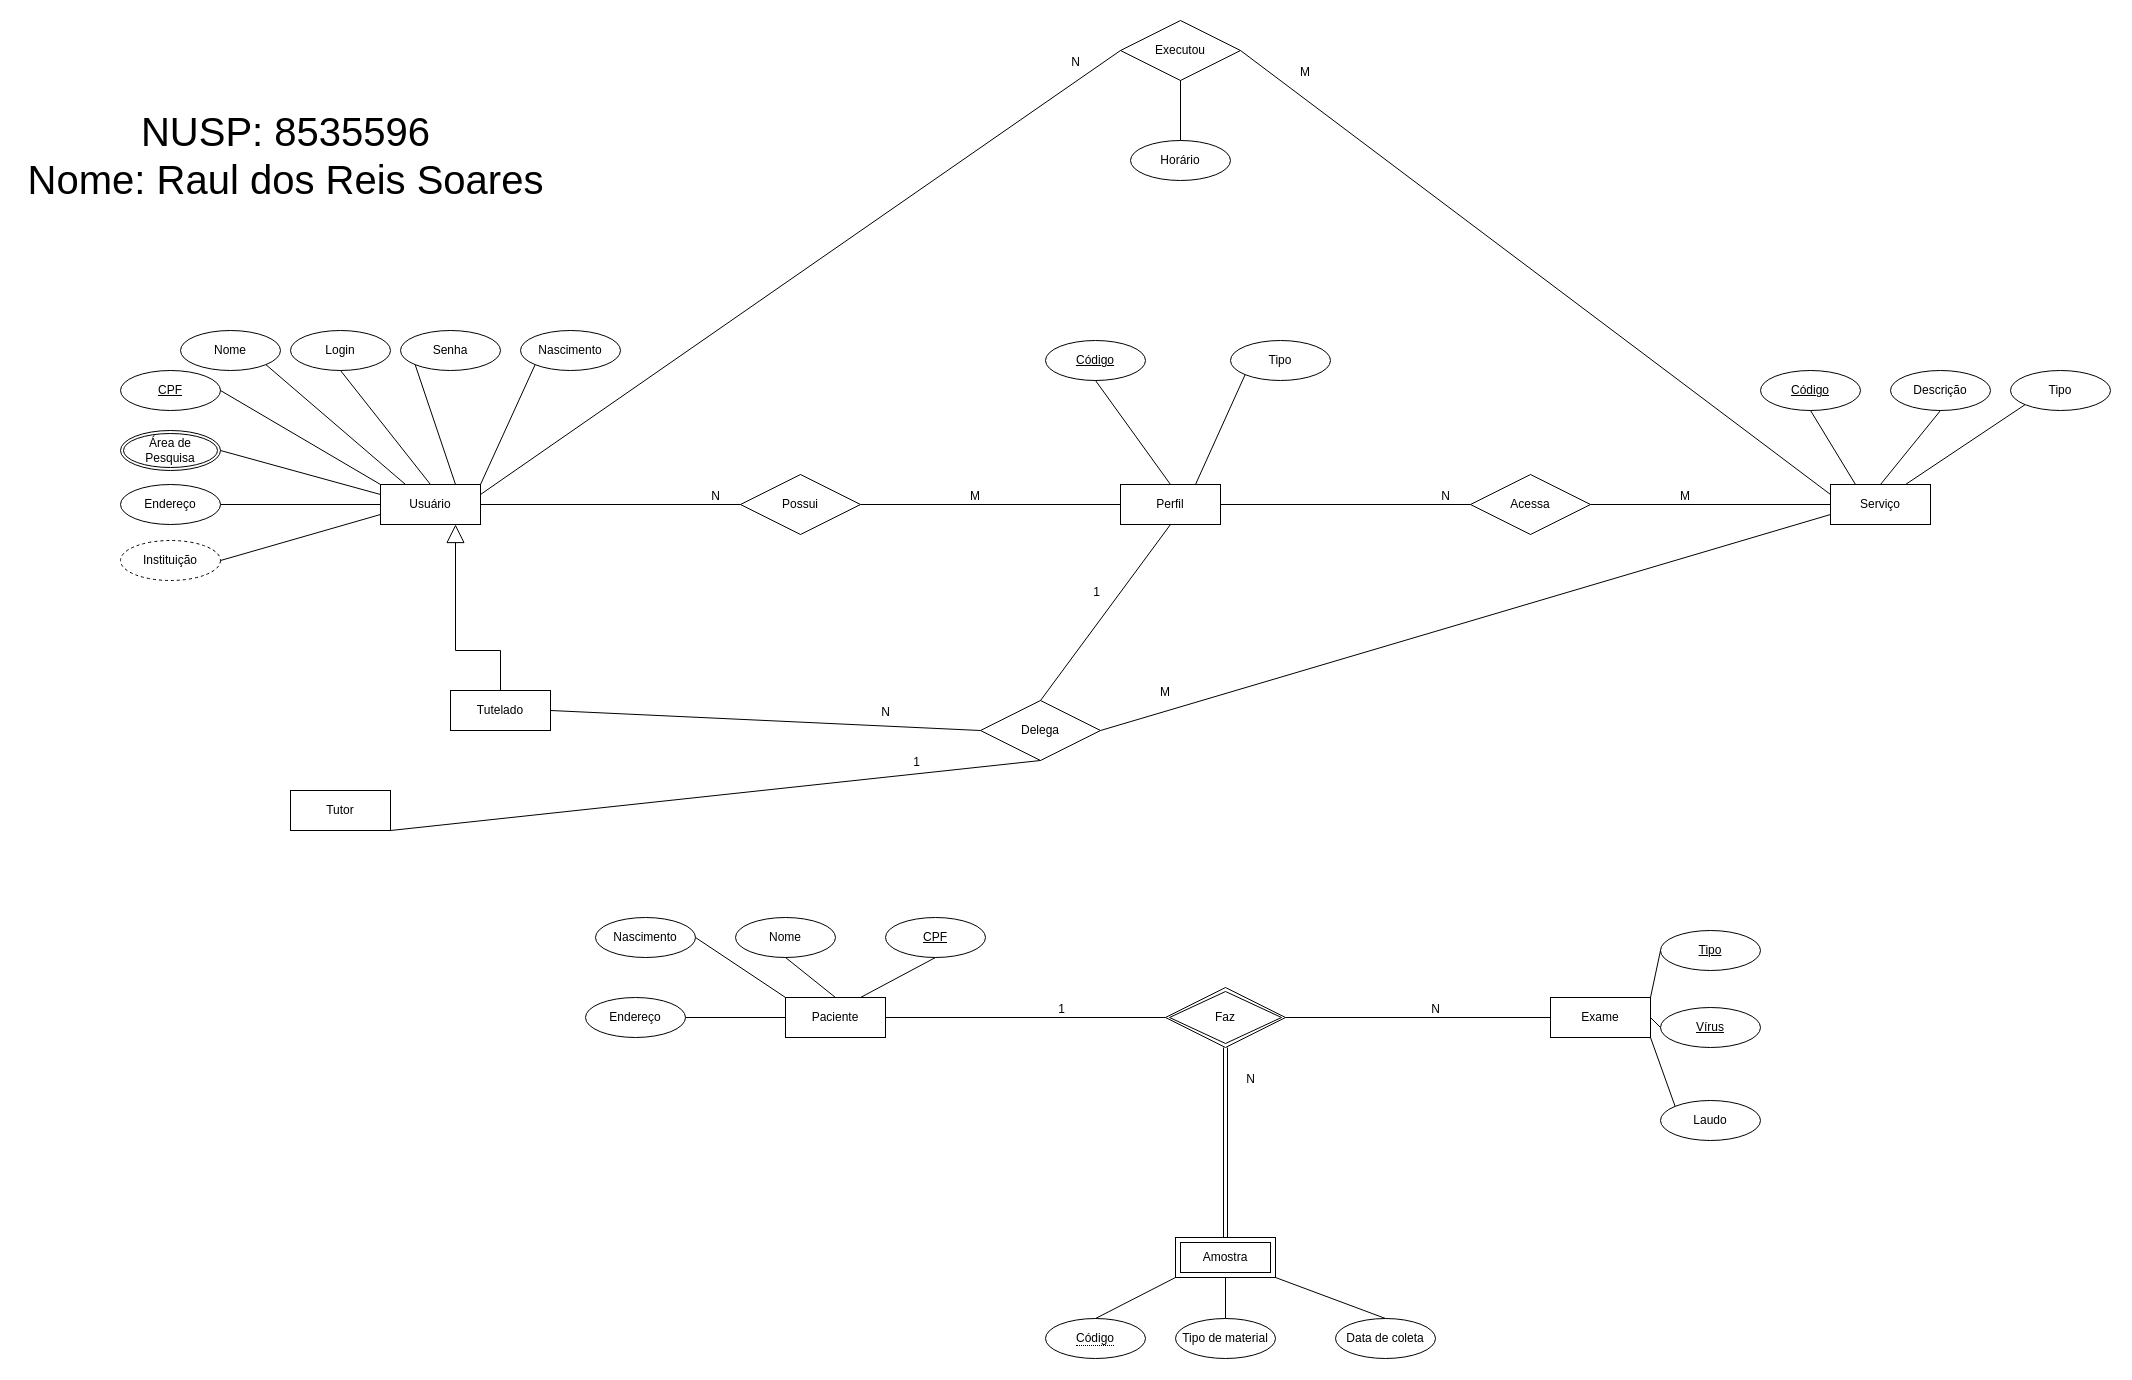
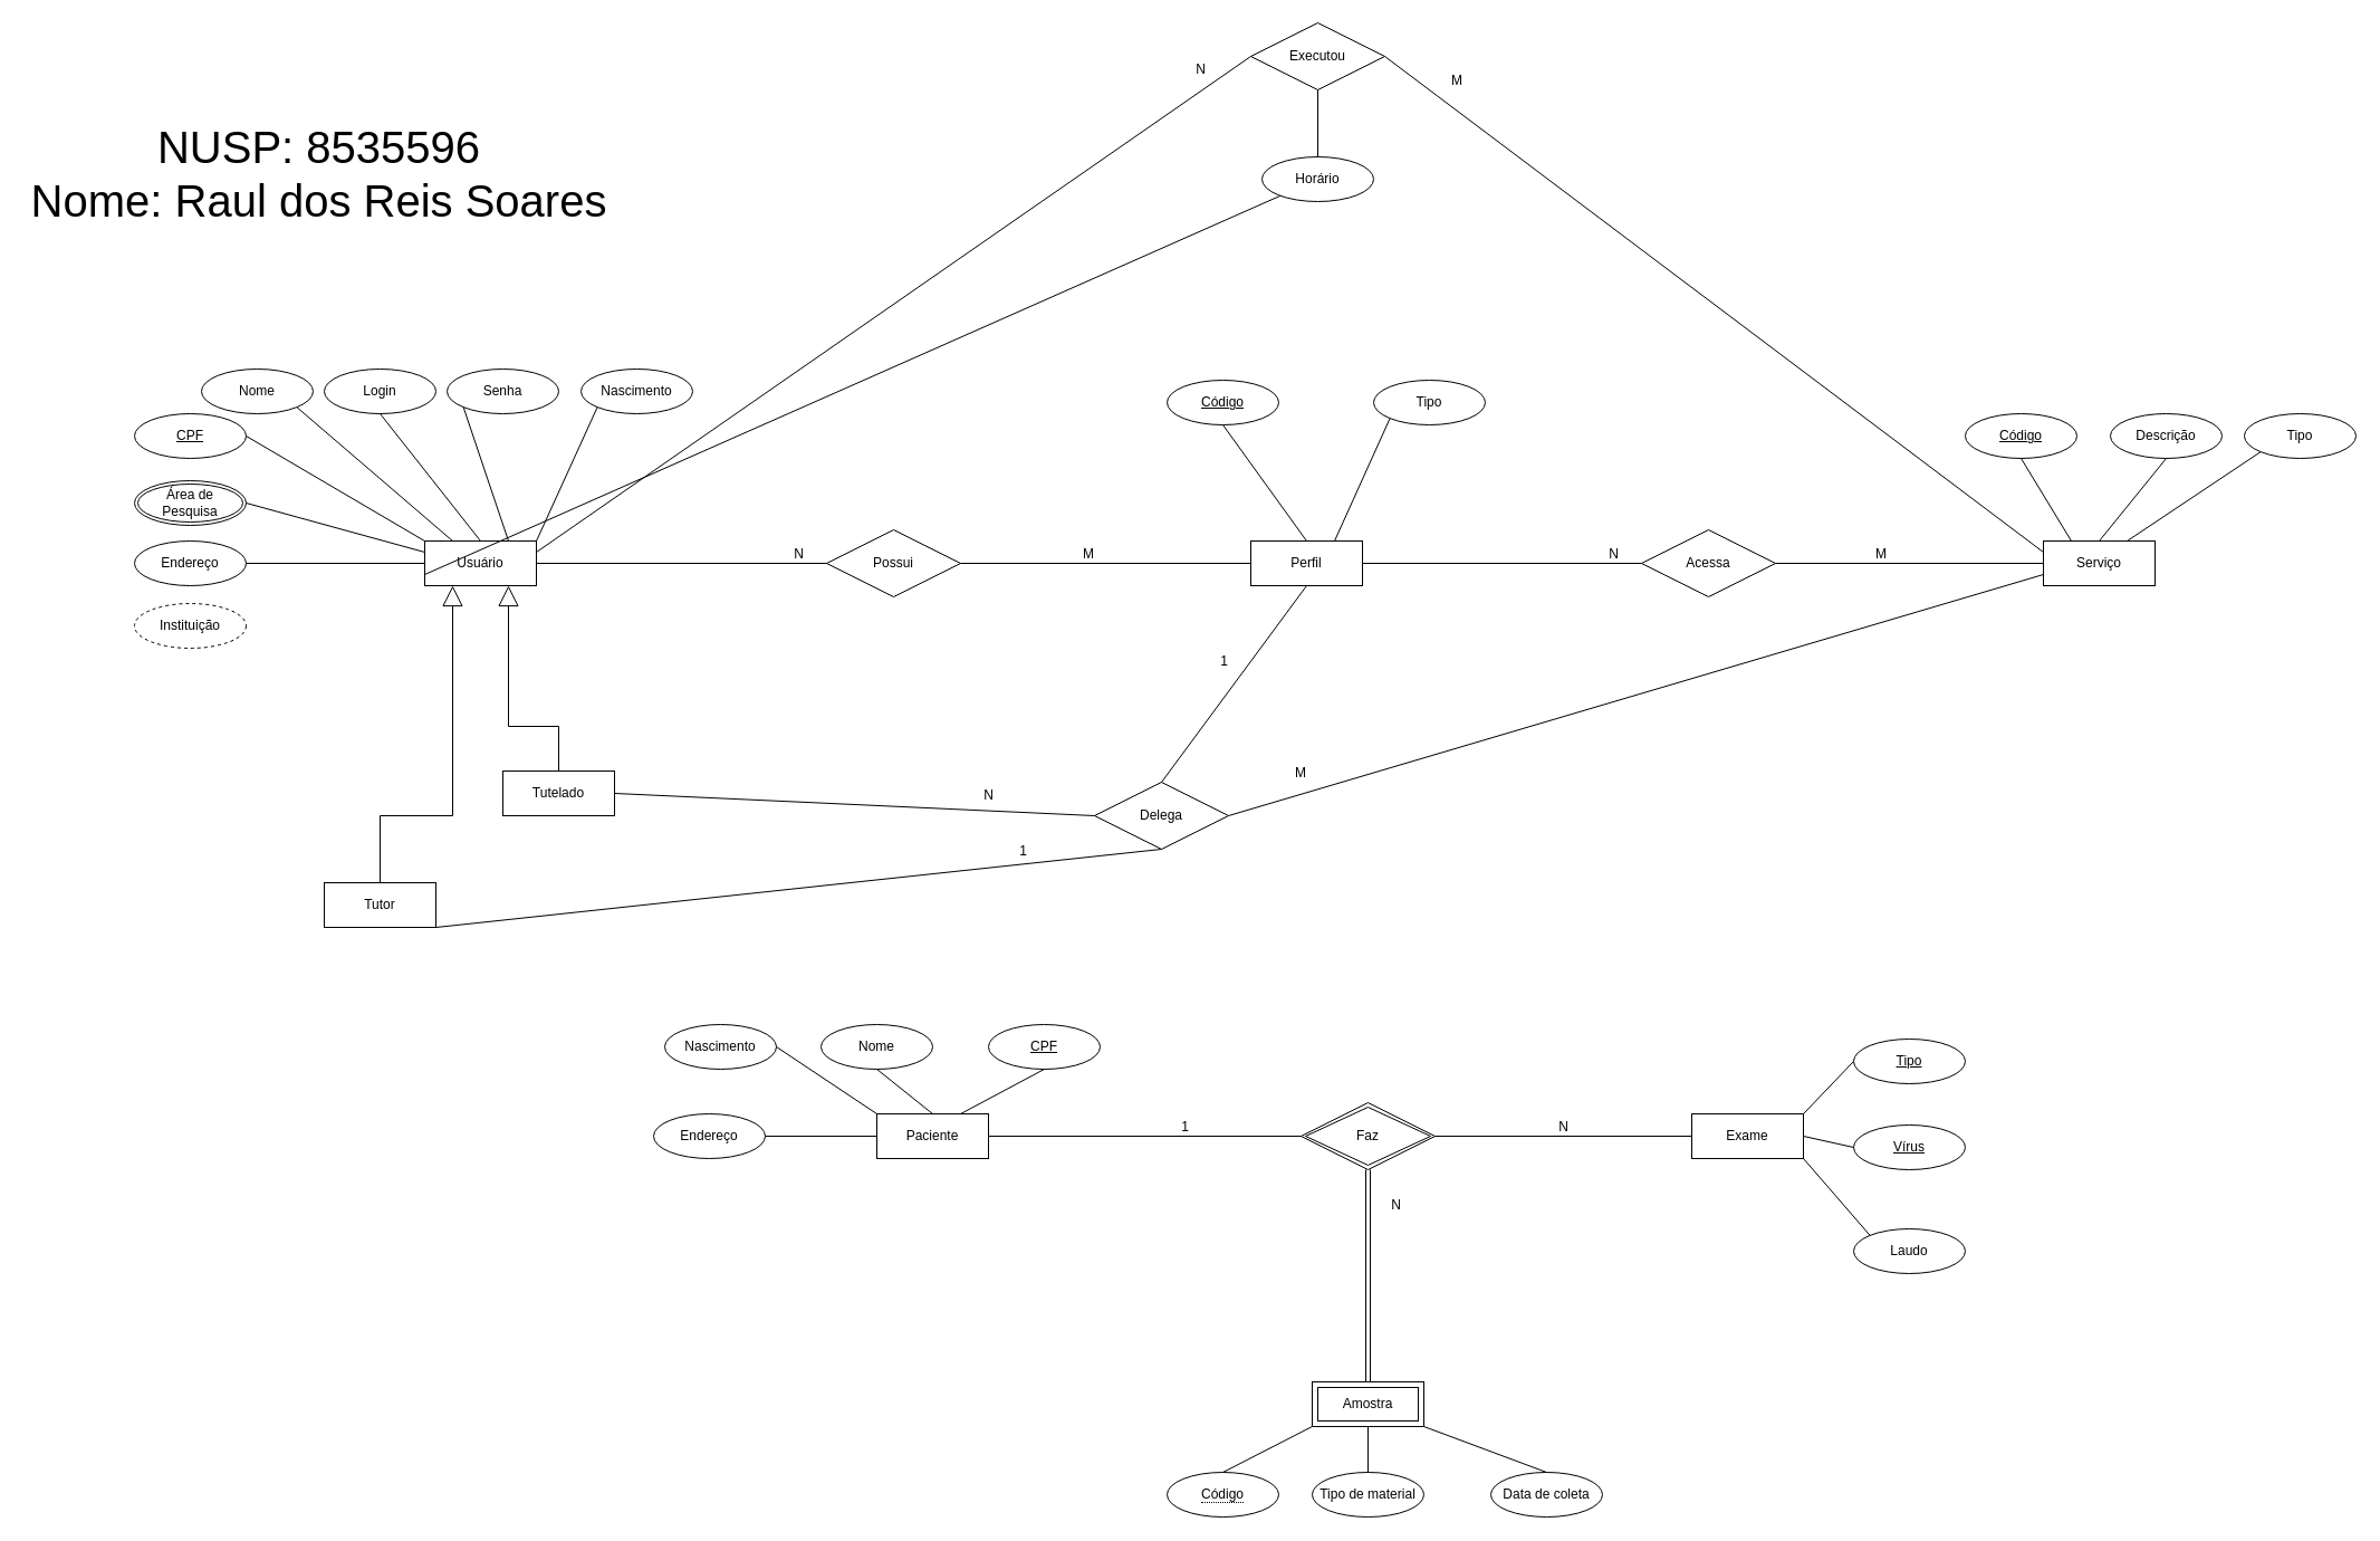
- <mxCell id="19" value="" style="endArrow=none;html=1;rounded=0;entryX=1;entryY=0.5;entryDx=0;entryDy=0;exitX=0;exitY=0.75;exitDx=0;exitDy=0;" parent="1" source="3" target="11" edge="1"><mxGeometry relative="1" as="geometry"><mxPoint x="390" y="514" as="sourcePoint" /><mxPoint x="250" y="554" as="targetPoint" /></mxGeometry></mxCell>
+ <mxCell id="19" value="" style="endArrow=none;html=1;rounded=0;exitX=0;exitY=0.75;exitDx=0;exitDy=0;" parent="1" source="3" target="45" edge="1"><mxGeometry relative="1" as="geometry"><mxPoint x="390" y="514" as="sourcePoint" /><mxPoint x="250" y="554" as="targetPoint" /></mxGeometry></mxCell>
+ <mxCell id="75" value="" style="endArrow=block;endSize=16;endFill=0;html=1;entryX=0.25;entryY=1;entryDx=0;entryDy=0;rounded=0;exitX=0.5;exitY=0;exitDx=0;exitDy=0;" parent="1" source="76" target="3" edge="1"><mxGeometry x="0.375" y="-20" width="160" relative="1" as="geometry"><mxPoint x="340" y="770" as="sourcePoint" /><mxPoint x="430" y="540" as="targetPoint" /><Array as="points"><mxPoint x="340" y="730" /><mxPoint x="405" y="730" /></Array><mxPoint as="offset" /></mxGeometry></mxCell>
- <mxCell id="57" value="Exame" style="whiteSpace=wrap;html=1;align=center;" parent="1" vertex="1"><mxGeometry x="1550" y="997" width="100" height="40" as="geometry" /></mxCell>
+ <mxCell id="57" value="Exame" style="whiteSpace=wrap;html=1;align=center;" parent="1" vertex="1"><mxGeometry x="1515" y="997" width="100" height="40" as="geometry" /></mxCell>
